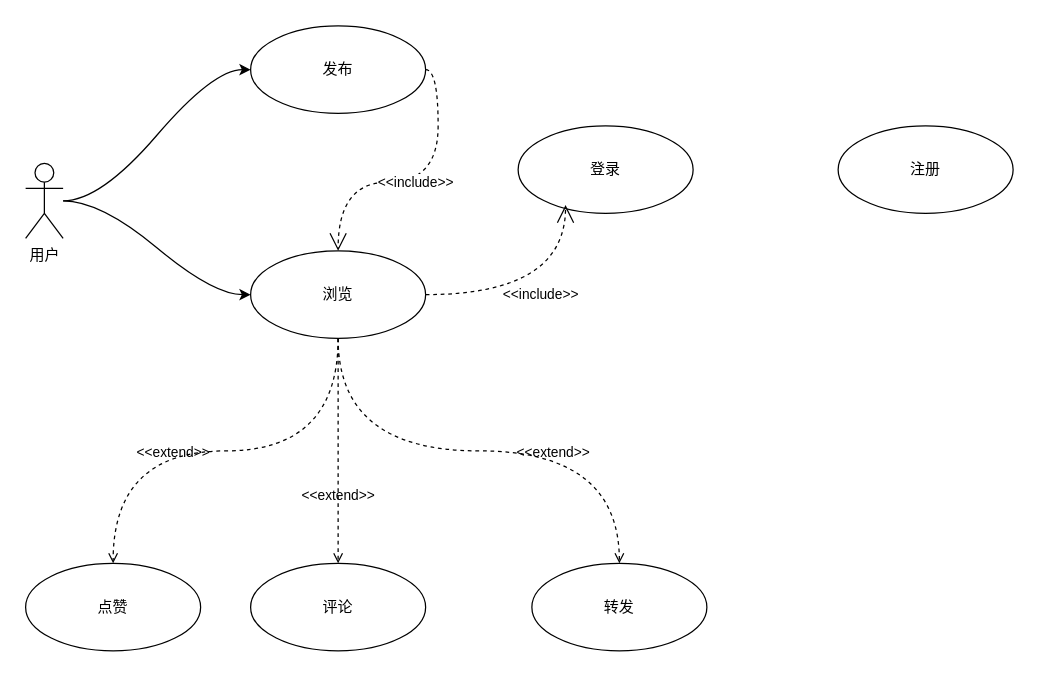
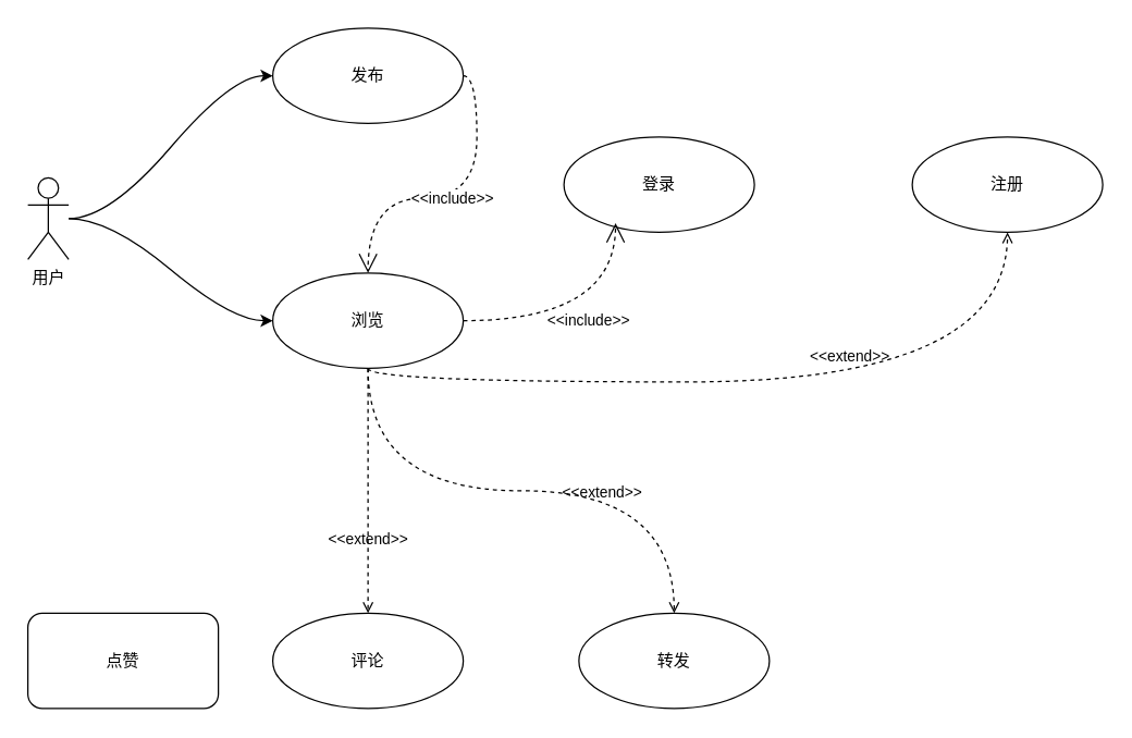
- <mxCell id="10" value="&amp;lt;&amp;lt;extend&amp;gt;&amp;gt;" style="html=1;verticalAlign=bottom;labelBackgroundColor=none;endArrow=open;endFill=0;dashed=1;rounded=0;exitX=0.5;exitY=1;exitDx=0;exitDy=0;entryX=0.5;entryY=0;entryDx=0;entryDy=0;edgeStyle=orthogonalEdgeStyle;curved=1;" edge="1" parent="1" source="11" target="8"><mxGeometry x="0.235" y="10" width="160" relative="1" as="geometry"><mxPoint x="390" y="185" as="sourcePoint" /><mxPoint x="470" y="115" as="targetPoint" /><mxPoint as="offset" /></mxGeometry></mxCell>
+ <mxCell id="10" value="&amp;lt;&amp;lt;extend&amp;gt;&amp;gt;" style="html=1;verticalAlign=bottom;labelBackgroundColor=none;endArrow=open;endFill=0;dashed=1;rounded=0;exitX=0.5;exitY=1;exitDx=0;exitDy=0;edgeStyle=orthogonalEdgeStyle;curved=1;" edge="1" parent="1" source="11" target="16"><mxGeometry x="0.235" y="10" width="160" relative="1" as="geometry"><mxPoint x="390" y="185" as="sourcePoint" /><mxPoint x="470" y="115" as="targetPoint" /><mxPoint as="offset" /></mxGeometry></mxCell>
- <mxCell id="8" value="点赞" style="ellipse;whiteSpace=wrap;html=1;" vertex="1" parent="1"><mxGeometry x="20" y="450" width="140" height="70" as="geometry" /></mxCell>
+ <mxCell id="8" value="点赞" style="whiteSpace=wrap;html=1;rounded=1;" vertex="1" parent="1"><mxGeometry x="20" y="450" width="140" height="70" as="geometry" /></mxCell>
